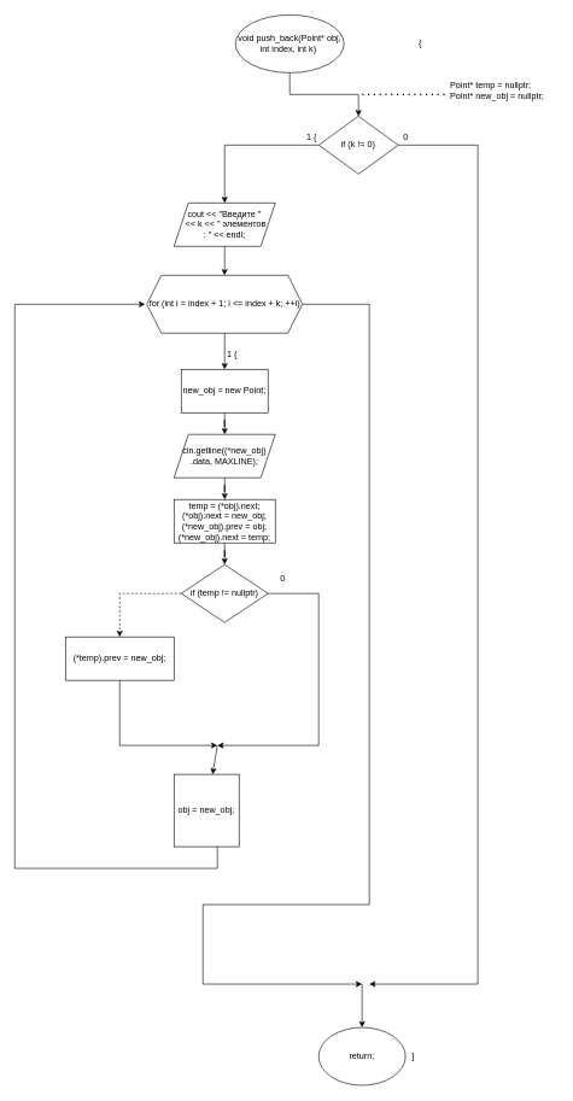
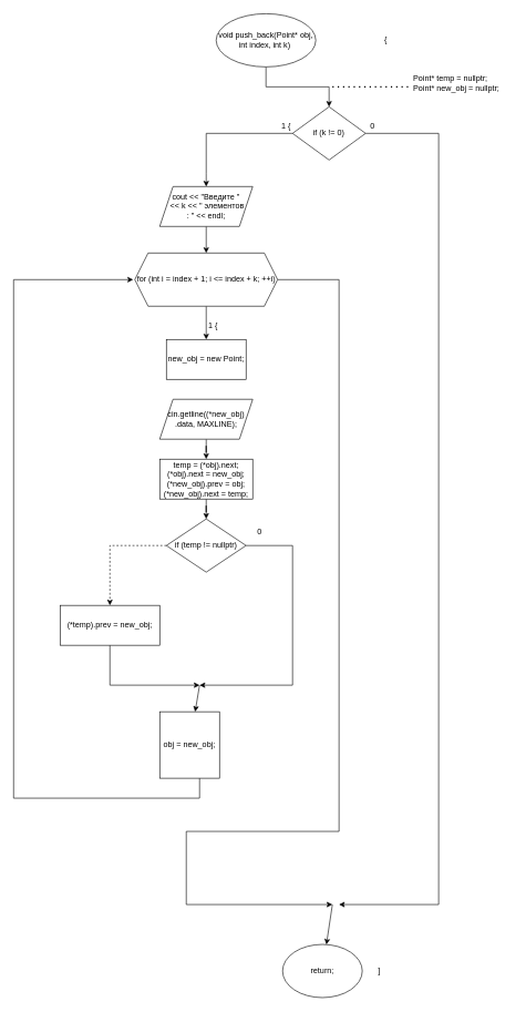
- <mxCell id="18" style="edgeStyle=orthogonalEdgeStyle;rounded=0;orthogonalLoop=1;jettySize=auto;html=1;" edge="1" parent="1" source="19" target="21"><mxGeometry relative="1" as="geometry"><mxPoint x="310" y="600" as="targetPoint" /></mxGeometry></mxCell>
- <mxCell id="29" value="(*temp).prev = new_obj;" style="rounded=0;whiteSpace=wrap;html=1;" vertex="1" parent="1"><mxGeometry y="880" width="150" height="60" as="geometry" x="90" /></mxCell>
+ <mxCell id="29" value="(*temp).prev = new_obj;" style="rounded=0;whiteSpace=wrap;html=1;" vertex="1" parent="1"><mxGeometry x="90" y="910" width="150" height="60" as="geometry" /></mxCell>
- <mxCell id="34" value="return;" style="ellipse;whiteSpace=wrap;html=1;" vertex="1" parent="1"><mxGeometry x="440" y="1420" width="120" height="80" as="geometry" /></mxCell>
+ <mxCell id="34" value="return;" style="ellipse;whiteSpace=wrap;html=1;" vertex="1" parent="1"><mxGeometry x="425" y="1420" width="120" height="80" as="geometry" /></mxCell>
